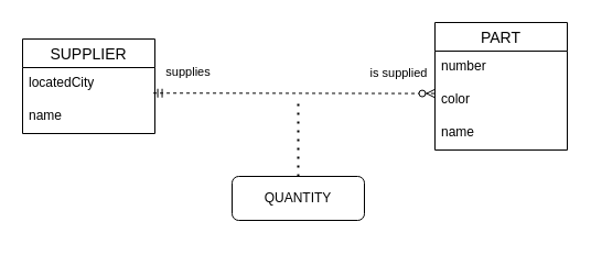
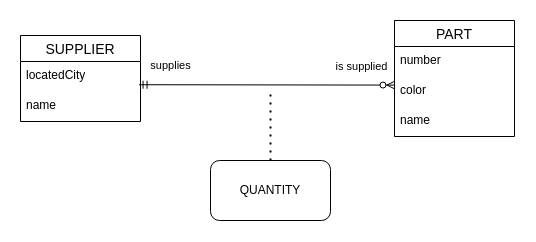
- <mxCell id="9" value="" style="edgeStyle=entityRelationEdgeStyle;fontSize=12;html=1;endArrow=ERzeroToMany;startArrow=ERmandOne;rounded=0;entryX=0.004;entryY=0.285;entryDx=0;entryDy=0;entryPerimeter=0;exitX=0.988;exitY=0.775;exitDx=0;exitDy=0;exitPerimeter=0;dashed=1;" edge="1" parent="1" source="3" target="7"><mxGeometry width="100" height="100" relative="1" as="geometry"><mxPoint x="140" y="85" as="sourcePoint" /><mxPoint x="340" y="85" as="targetPoint" /></mxGeometry></mxCell>
+ <mxCell id="9" value="" style="edgeStyle=entityRelationEdgeStyle;fontSize=12;html=1;endArrow=ERzeroToMany;startArrow=ERmandOne;rounded=0;entryX=0.004;entryY=0.285;entryDx=0;entryDy=0;entryPerimeter=0;exitX=0.988;exitY=0.775;exitDx=0;exitDy=0;exitPerimeter=0;" edge="1" parent="1" source="3" target="7"><mxGeometry width="100" height="100" relative="1" as="geometry"><mxPoint x="140" y="85" as="sourcePoint" /><mxPoint x="340" y="85" as="targetPoint" /></mxGeometry></mxCell>
- <mxCell id="12" value="QUANTITY" style="rounded=1;whiteSpace=wrap;html=1;" vertex="1" parent="1"><mxGeometry x="210" y="160" width="120" height="40" as="geometry" /></mxCell>
+ <mxCell id="12" value="QUANTITY" style="rounded=1;whiteSpace=wrap;html=1;" vertex="1" parent="1"><mxGeometry x="210" y="160" width="120" height="60" as="geometry" /></mxCell>
